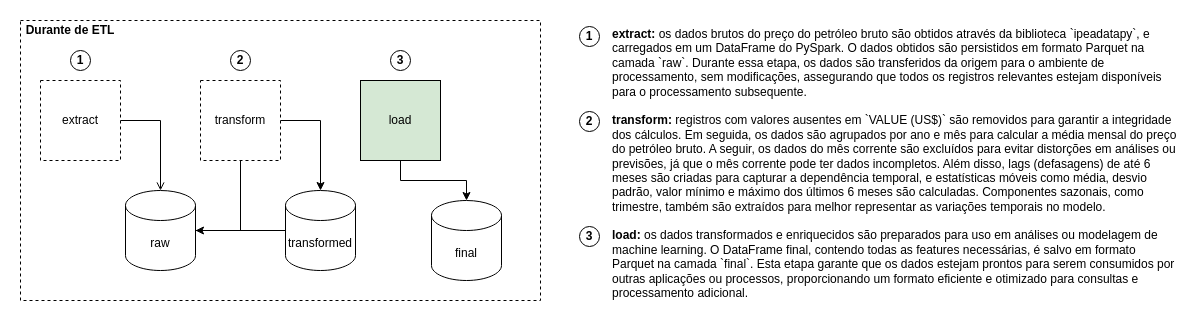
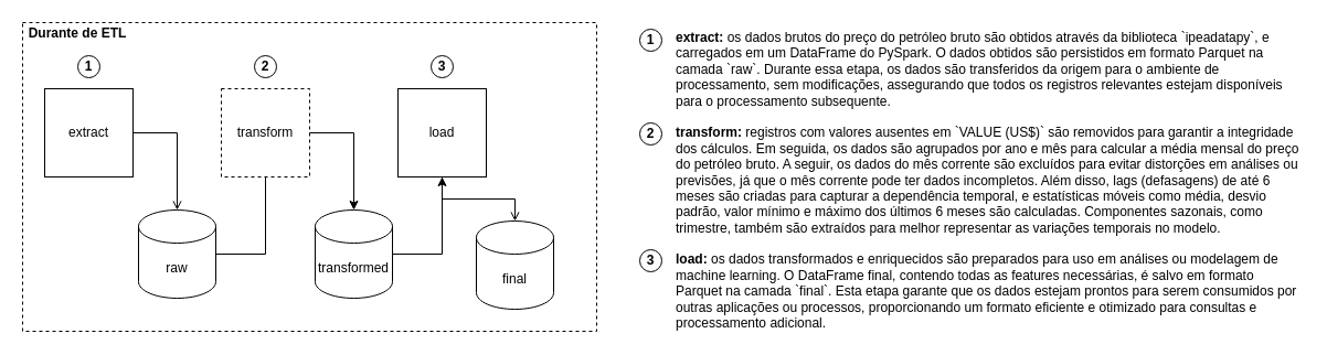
- <mxCell id="2" value="extract" style="whiteSpace=wrap;html=1;aspect=fixed;dashed=1;" vertex="1" parent="1"><mxGeometry x="40" y="80" width="80" height="80" as="geometry" /></mxCell>
+ <mxCell id="2" value="extract" style="whiteSpace=wrap;html=1;aspect=fixed;" vertex="1" parent="1"><mxGeometry x="40" y="80" width="80" height="80" as="geometry" /></mxCell>
- <mxCell id="4" value="load" style="whiteSpace=wrap;html=1;aspect=fixed;fillColor=#d5e8d4;" vertex="1" parent="1"><mxGeometry x="360" y="80" width="80" height="80" as="geometry" /></mxCell>
+ <mxCell id="4" value="load" style="whiteSpace=wrap;html=1;aspect=fixed;" vertex="1" parent="1"><mxGeometry x="360" y="80" width="80" height="80" as="geometry" /></mxCell>
- <mxCell id="12" style="edgeStyle=orthogonalEdgeStyle;rounded=0;orthogonalLoop=1;jettySize=auto;html=1;entryX=0.5;entryY=0;entryDx=0;entryDy=0;entryPerimeter=0;" edge="1" parent="1" source="4" target="9"><mxGeometry relative="1" as="geometry" /></mxCell>
+ <mxCell id="12" style="edgeStyle=orthogonalEdgeStyle;rounded=0;orthogonalLoop=1;jettySize=auto;html=1;entryX=0.5;entryY=0;entryDx=0;entryDy=0;entryPerimeter=0;endArrow=open;" edge="1" parent="1" source="4" target="9"><mxGeometry relative="1" as="geometry" /></mxCell>
- <mxCell id="5" style="edgeStyle=orthogonalEdgeStyle;rounded=0;orthogonalLoop=1;jettySize=auto;html=1;" edge="1" parent="1" source="6" target="8"><mxGeometry relative="1" as="geometry" /></mxCell>
+ <mxCell id="5" style="edgeStyle=orthogonalEdgeStyle;rounded=0;orthogonalLoop=1;jettySize=auto;html=1;entryX=0.5;entryY=1;entryDx=0;entryDy=0;" edge="1" parent="1" source="6" target="4"><mxGeometry relative="1" as="geometry" /></mxCell>
